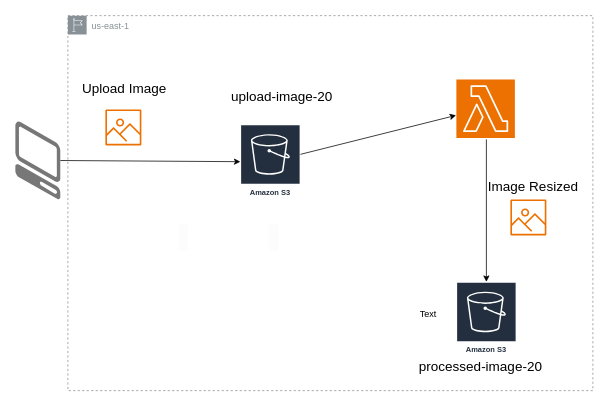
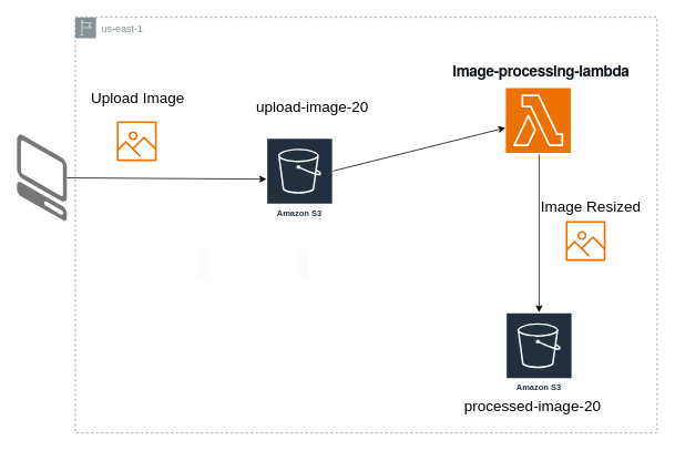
+ <mxCell id="15" value="&lt;br&gt;&lt;div&gt;&lt;span style=&quot;color: rgb(15, 20, 26); font-family: &amp;quot;Amazon Ember&amp;quot;, &amp;quot;Helvetica Neue&amp;quot;, Roboto, Arial, sans-serif; font-weight: 700; letter-spacing: -0.48px; text-align: start; background-color: rgb(252, 252, 253);&quot;&gt;&lt;font style=&quot;font-size: 18px;&quot;&gt;image-processing-lambda&lt;/font&gt;&lt;/span&gt;&lt;/div&gt;" style="text;html=1;align=center;verticalAlign=middle;resizable=0;points=[];autosize=1;strokeColor=none;fillColor=none;" vertex="1" parent="1"><mxGeometry x="530" y="53" width="240" height="50" as="geometry" /></mxCell>
- <mxCell id="13" value="Text" style="text;html=1;align=center;verticalAlign=middle;resizable=0;points=[];autosize=1;strokeColor=none;fillColor=none;" vertex="1" parent="1"><mxGeometry x="545" y="403" width="50" height="30" as="geometry" /></mxCell>
